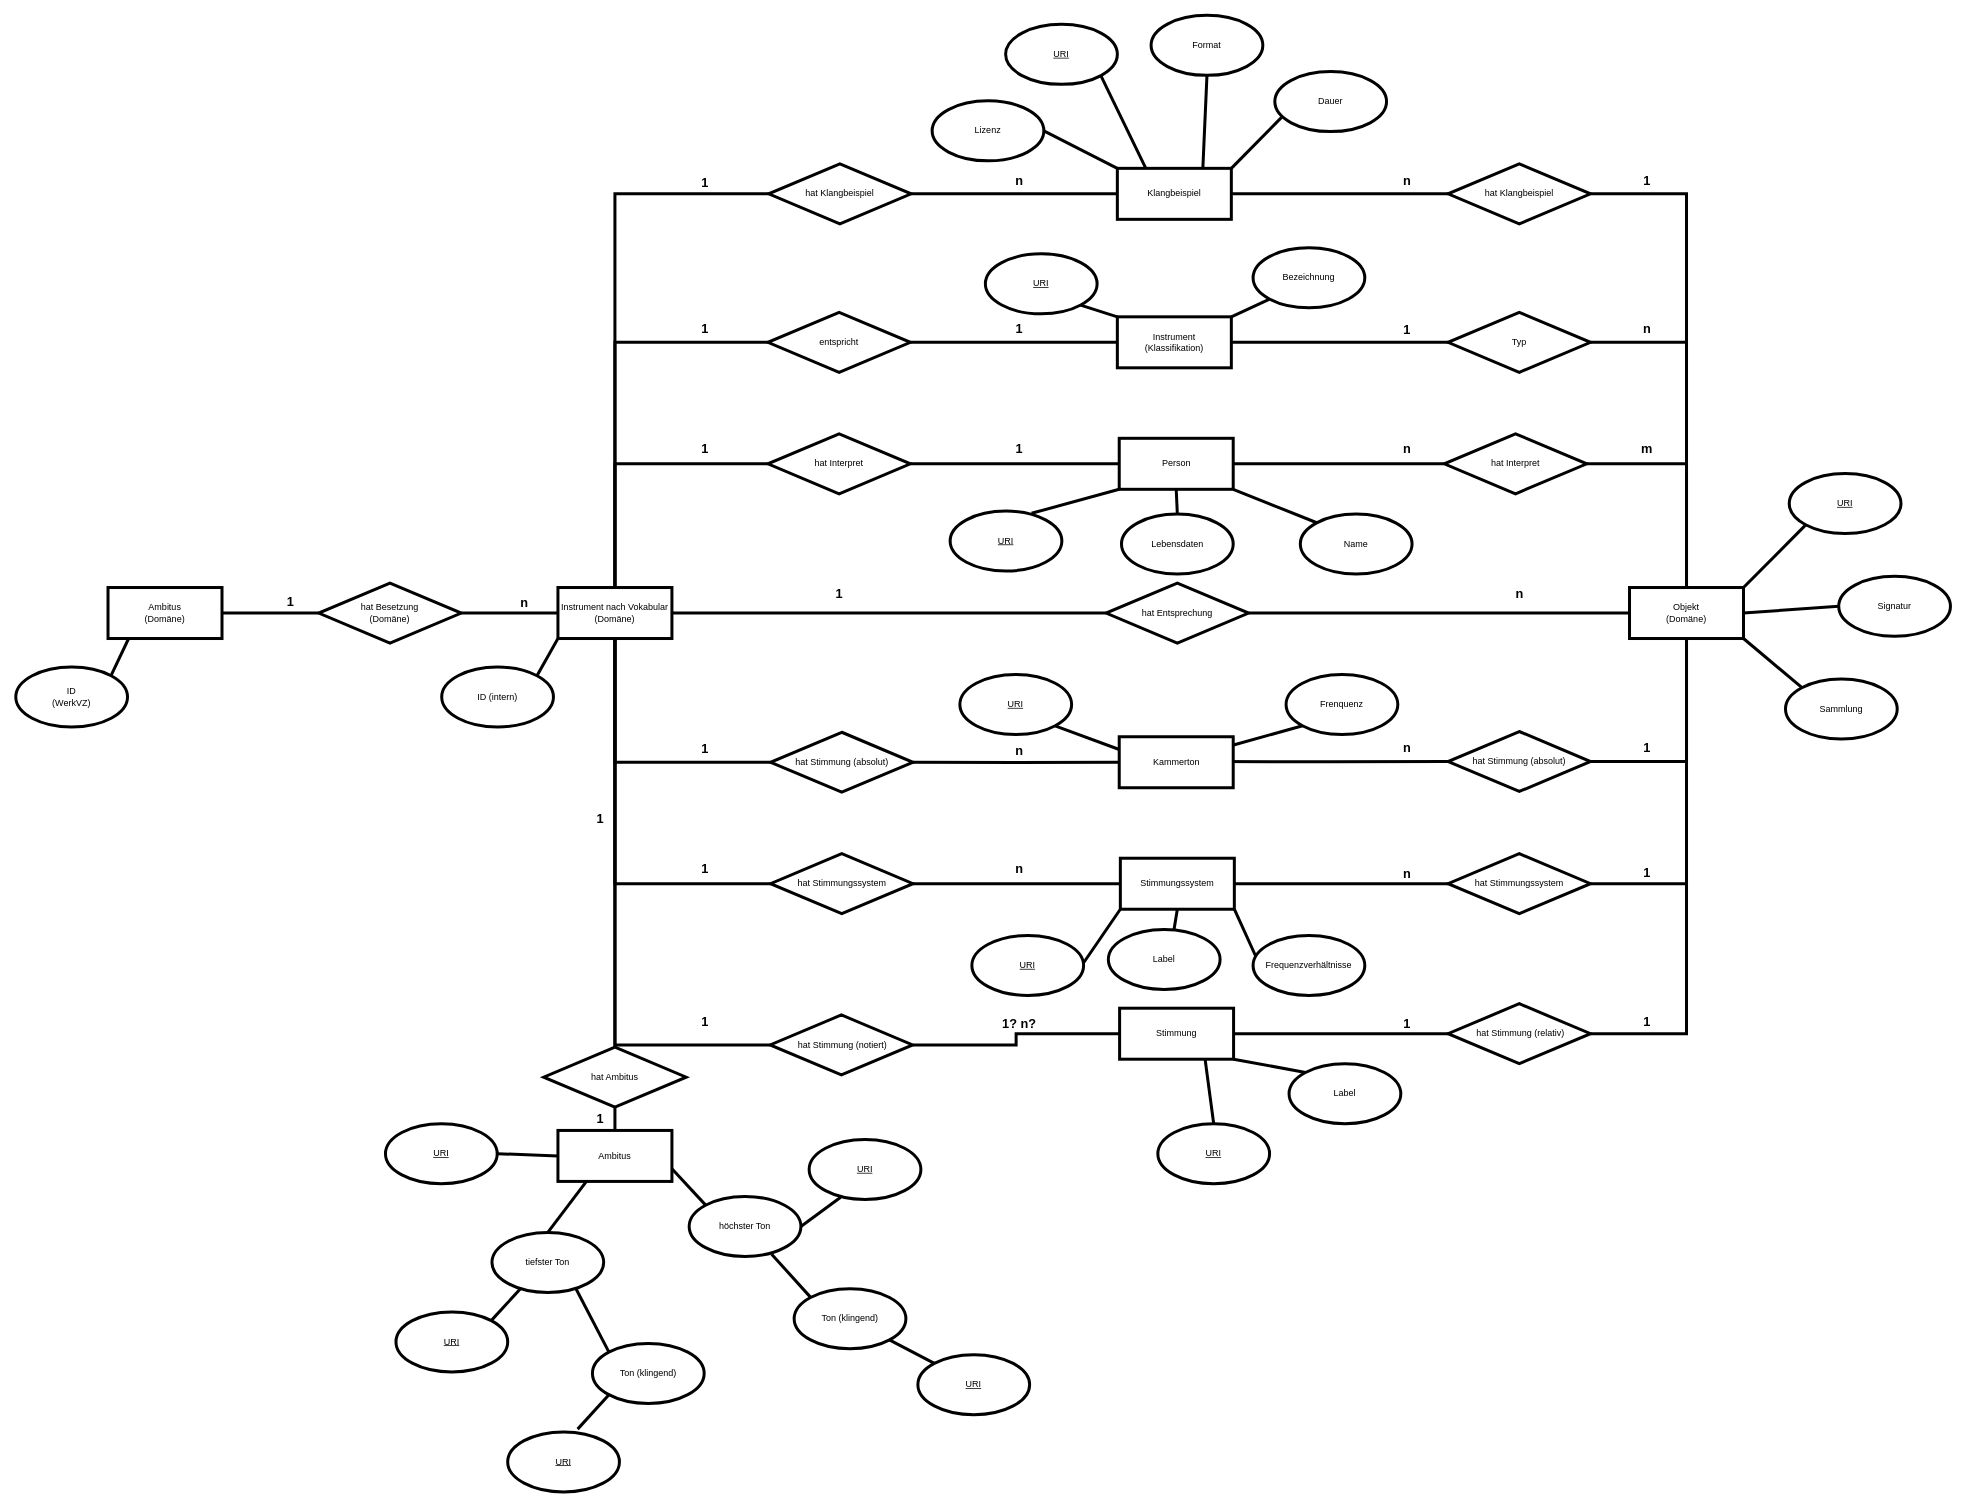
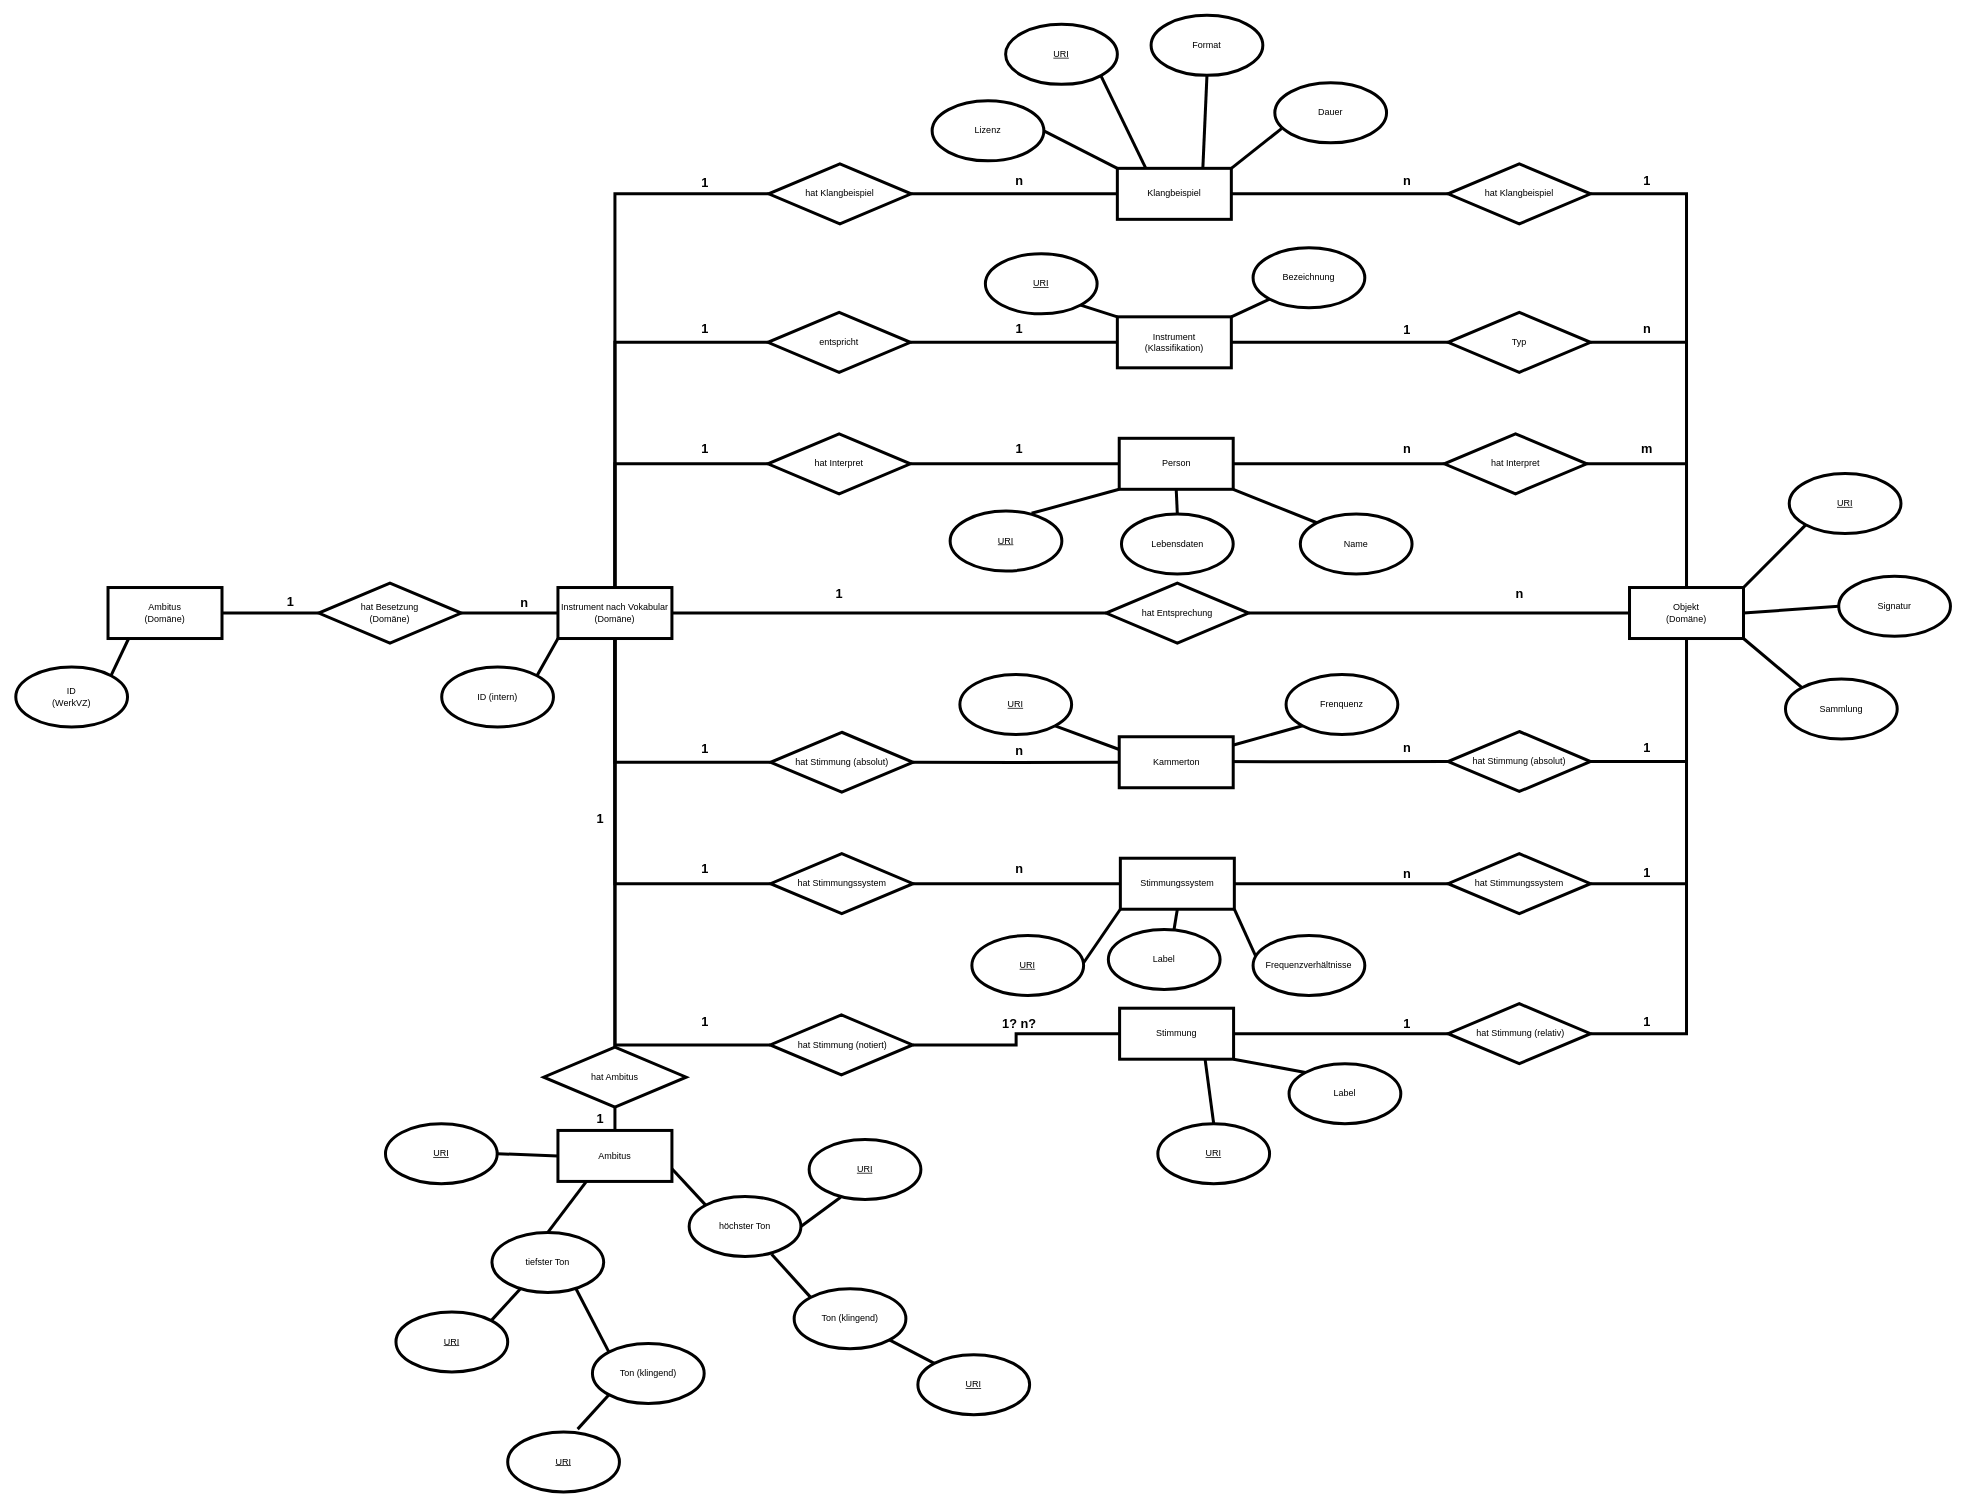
- <mxCell id="62" value="Dauer" style="ellipse;whiteSpace=wrap;html=1;strokeWidth=4;" vertex="1" parent="1"><mxGeometry x="1699" y="95" width="149" height="80" as="geometry" /></mxCell>
+ <mxCell id="62" value="Dauer" style="ellipse;whiteSpace=wrap;html=1;strokeWidth=4;" vertex="1" parent="1"><mxGeometry x="1699" y="110" width="149" height="80" as="geometry" /></mxCell>
